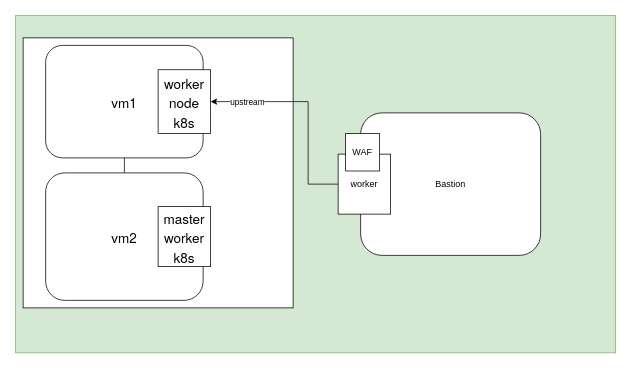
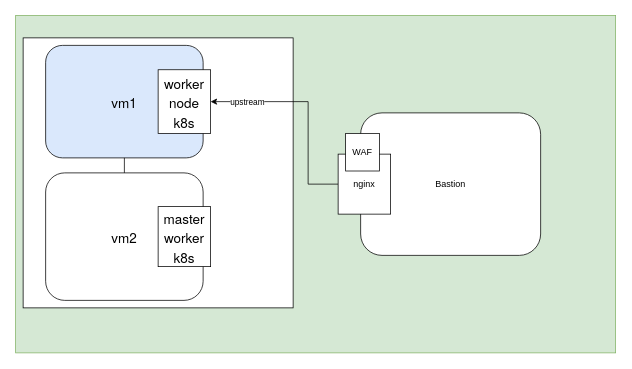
- <mxCell id="4" value="&lt;p style=&quot;margin: 0px; font-style: normal; font-variant-caps: normal; font-stretch: normal; font-size: 18px; line-height: normal; font-family: &amp;quot;Helvetica Neue&amp;quot;; font-size-adjust: none; font-kerning: auto; font-variant-alternates: normal; font-variant-ligatures: normal; font-variant-numeric: normal; font-variant-east-asian: normal; font-variant-position: normal; font-variant-emoji: normal; font-feature-settings: normal; font-optical-sizing: auto; font-variation-settings: normal;&quot;&gt;vm1&lt;/p&gt;" style="rounded=1;whiteSpace=wrap;html=1;" parent="1" vertex="1"><mxGeometry x="60" y="60" width="210" height="150" as="geometry" /></mxCell>
+ <mxCell id="4" value="&lt;p style=&quot;margin: 0px; font-style: normal; font-variant-caps: normal; font-stretch: normal; font-size: 18px; line-height: normal; font-family: &amp;quot;Helvetica Neue&amp;quot;; font-size-adjust: none; font-kerning: auto; font-variant-alternates: normal; font-variant-ligatures: normal; font-variant-numeric: normal; font-variant-east-asian: normal; font-variant-position: normal; font-variant-emoji: normal; font-feature-settings: normal; font-optical-sizing: auto; font-variation-settings: normal;&quot;&gt;vm1&lt;/p&gt;" style="rounded=1;whiteSpace=wrap;html=1;fillColor=#dae8fc;" parent="1" vertex="1"><mxGeometry x="60" y="60" width="210" height="150" as="geometry" /></mxCell>
- <mxCell id="9" value="worker" style="rounded=0;whiteSpace=wrap;html=1;" parent="1" vertex="1"><mxGeometry x="450" y="205" width="70" height="80" as="geometry" /></mxCell>
+ <mxCell id="9" value="nginx" style="rounded=0;whiteSpace=wrap;html=1;" parent="1" vertex="1"><mxGeometry x="450" y="205" width="70" height="80" as="geometry" /></mxCell>
